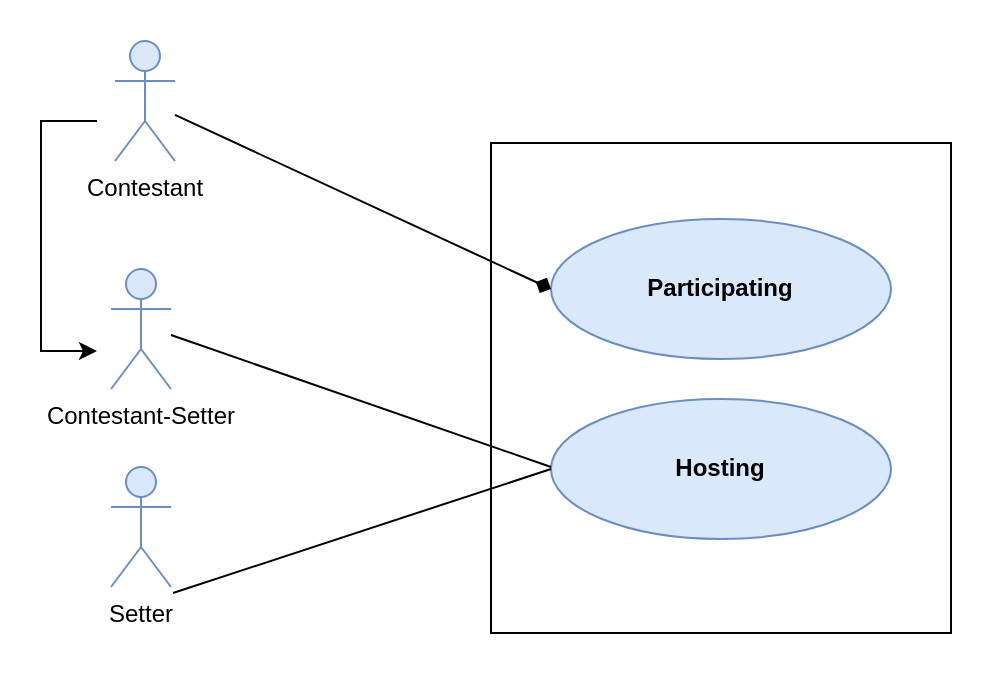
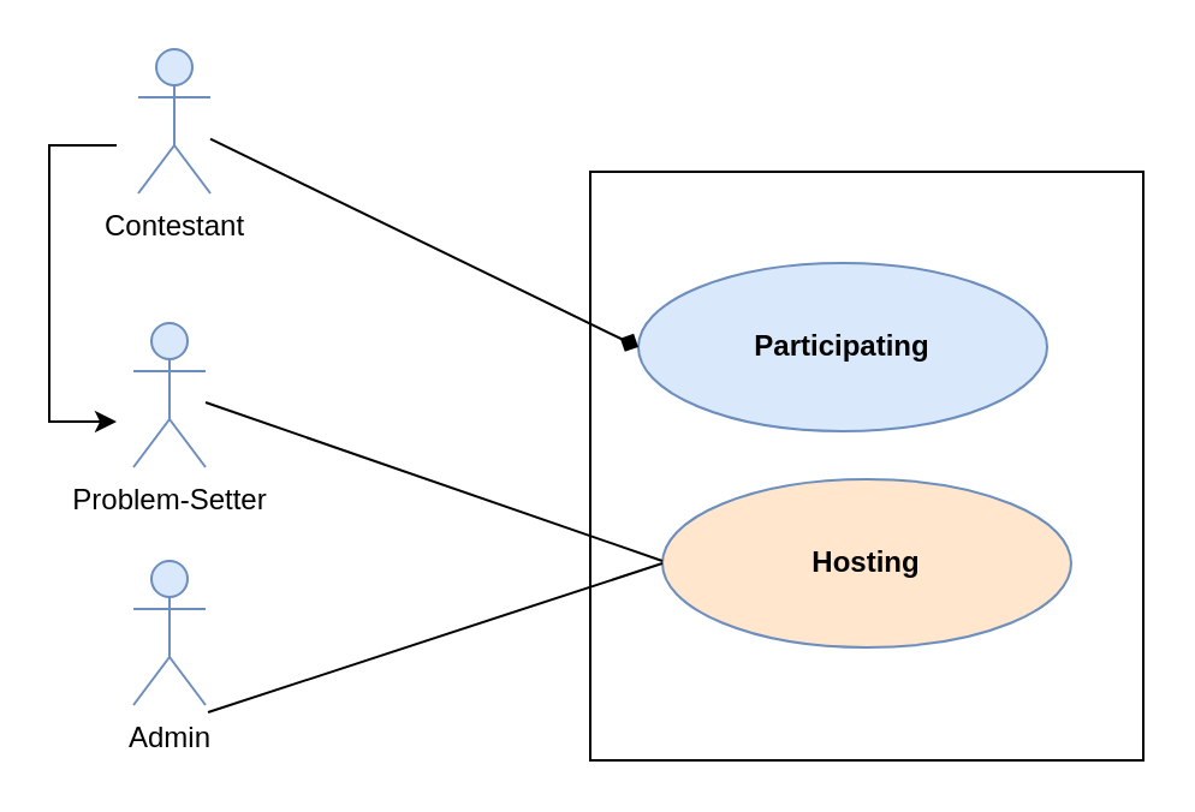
- <mxCell id="3" value="&lt;b&gt;Participating&lt;/b&gt;" style="ellipse;whiteSpace=wrap;html=1;fillColor=#dae8fc;strokeColor=#6c8ebf;" parent="1" vertex="1"><mxGeometry x="275" y="109" width="170" height="70" as="geometry" /></mxCell>
+ <mxCell id="3" value="&lt;b&gt;Participating&lt;/b&gt;" style="ellipse;whiteSpace=wrap;html=1;fillColor=#dae8fc;strokeColor=#6c8ebf;" parent="1" vertex="1"><mxGeometry x="265" y="109" width="170" height="70" as="geometry" /></mxCell>
- <mxCell id="6" value="Contestant-Setter" style="shape=umlActor;verticalLabelPosition=bottom;verticalAlign=top;html=1;outlineConnect=0;fillColor=#dae8fc;strokeColor=#6c8ebf;" parent="1" vertex="1"><mxGeometry x="55" y="134" width="30" height="60" as="geometry" /></mxCell>
+ <mxCell id="6" value="Problem-Setter" style="shape=umlActor;verticalLabelPosition=bottom;verticalAlign=top;html=1;outlineConnect=0;fillColor=#dae8fc;strokeColor=#6c8ebf;" parent="1" vertex="1"><mxGeometry x="55" y="134" width="30" height="60" as="geometry" /></mxCell>
- <mxCell id="4" value="&lt;b&gt;Hosting&lt;/b&gt;" style="ellipse;whiteSpace=wrap;html=1;fillColor=#dae8fc;strokeColor=#6c8ebf;" parent="1" vertex="1"><mxGeometry x="275" y="199" width="170" height="70" as="geometry" /></mxCell>
+ <mxCell id="4" value="&lt;b&gt;Hosting&lt;/b&gt;" style="ellipse;whiteSpace=wrap;html=1;fillColor=#ffe6cc;strokeColor=#6c8ebf;" parent="1" vertex="1"><mxGeometry x="275" y="199" width="170" height="70" as="geometry" /></mxCell>
- <mxCell id="7" value="Setter" style="shape=umlActor;verticalLabelPosition=bottom;verticalAlign=top;html=1;outlineConnect=0;fillColor=#dae8fc;strokeColor=#6c8ebf;" parent="1" vertex="1"><mxGeometry x="55" y="233" width="30" height="60" as="geometry" /></mxCell>
+ <mxCell id="7" value="Admin" style="shape=umlActor;verticalLabelPosition=bottom;verticalAlign=top;html=1;outlineConnect=0;fillColor=#dae8fc;strokeColor=#6c8ebf;" parent="1" vertex="1"><mxGeometry x="55" y="233" width="30" height="60" as="geometry" /></mxCell>
